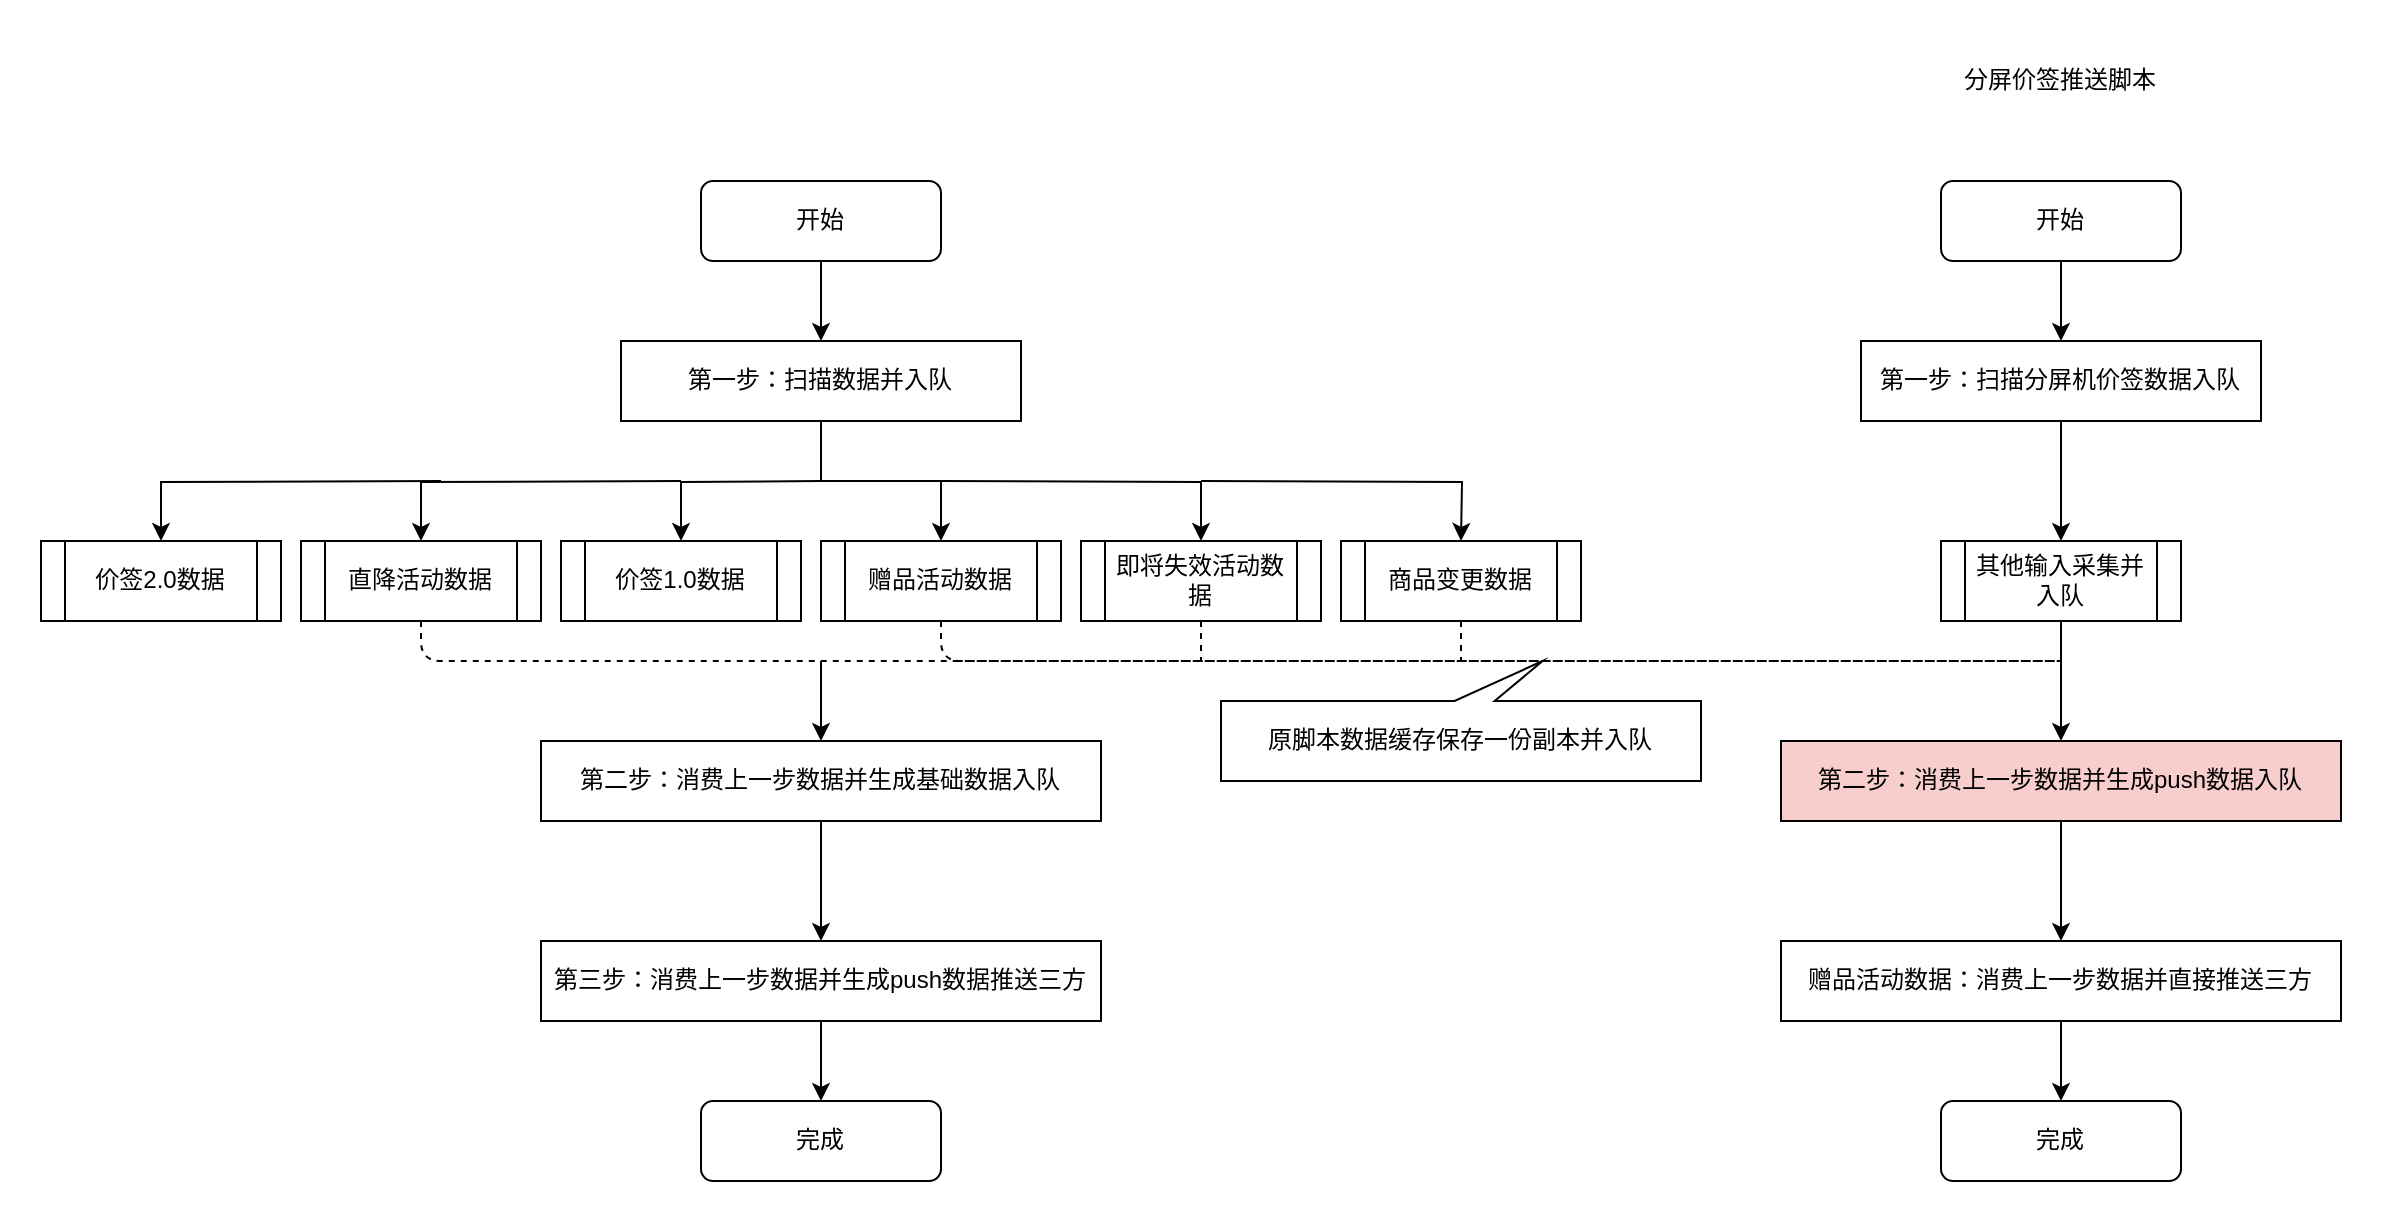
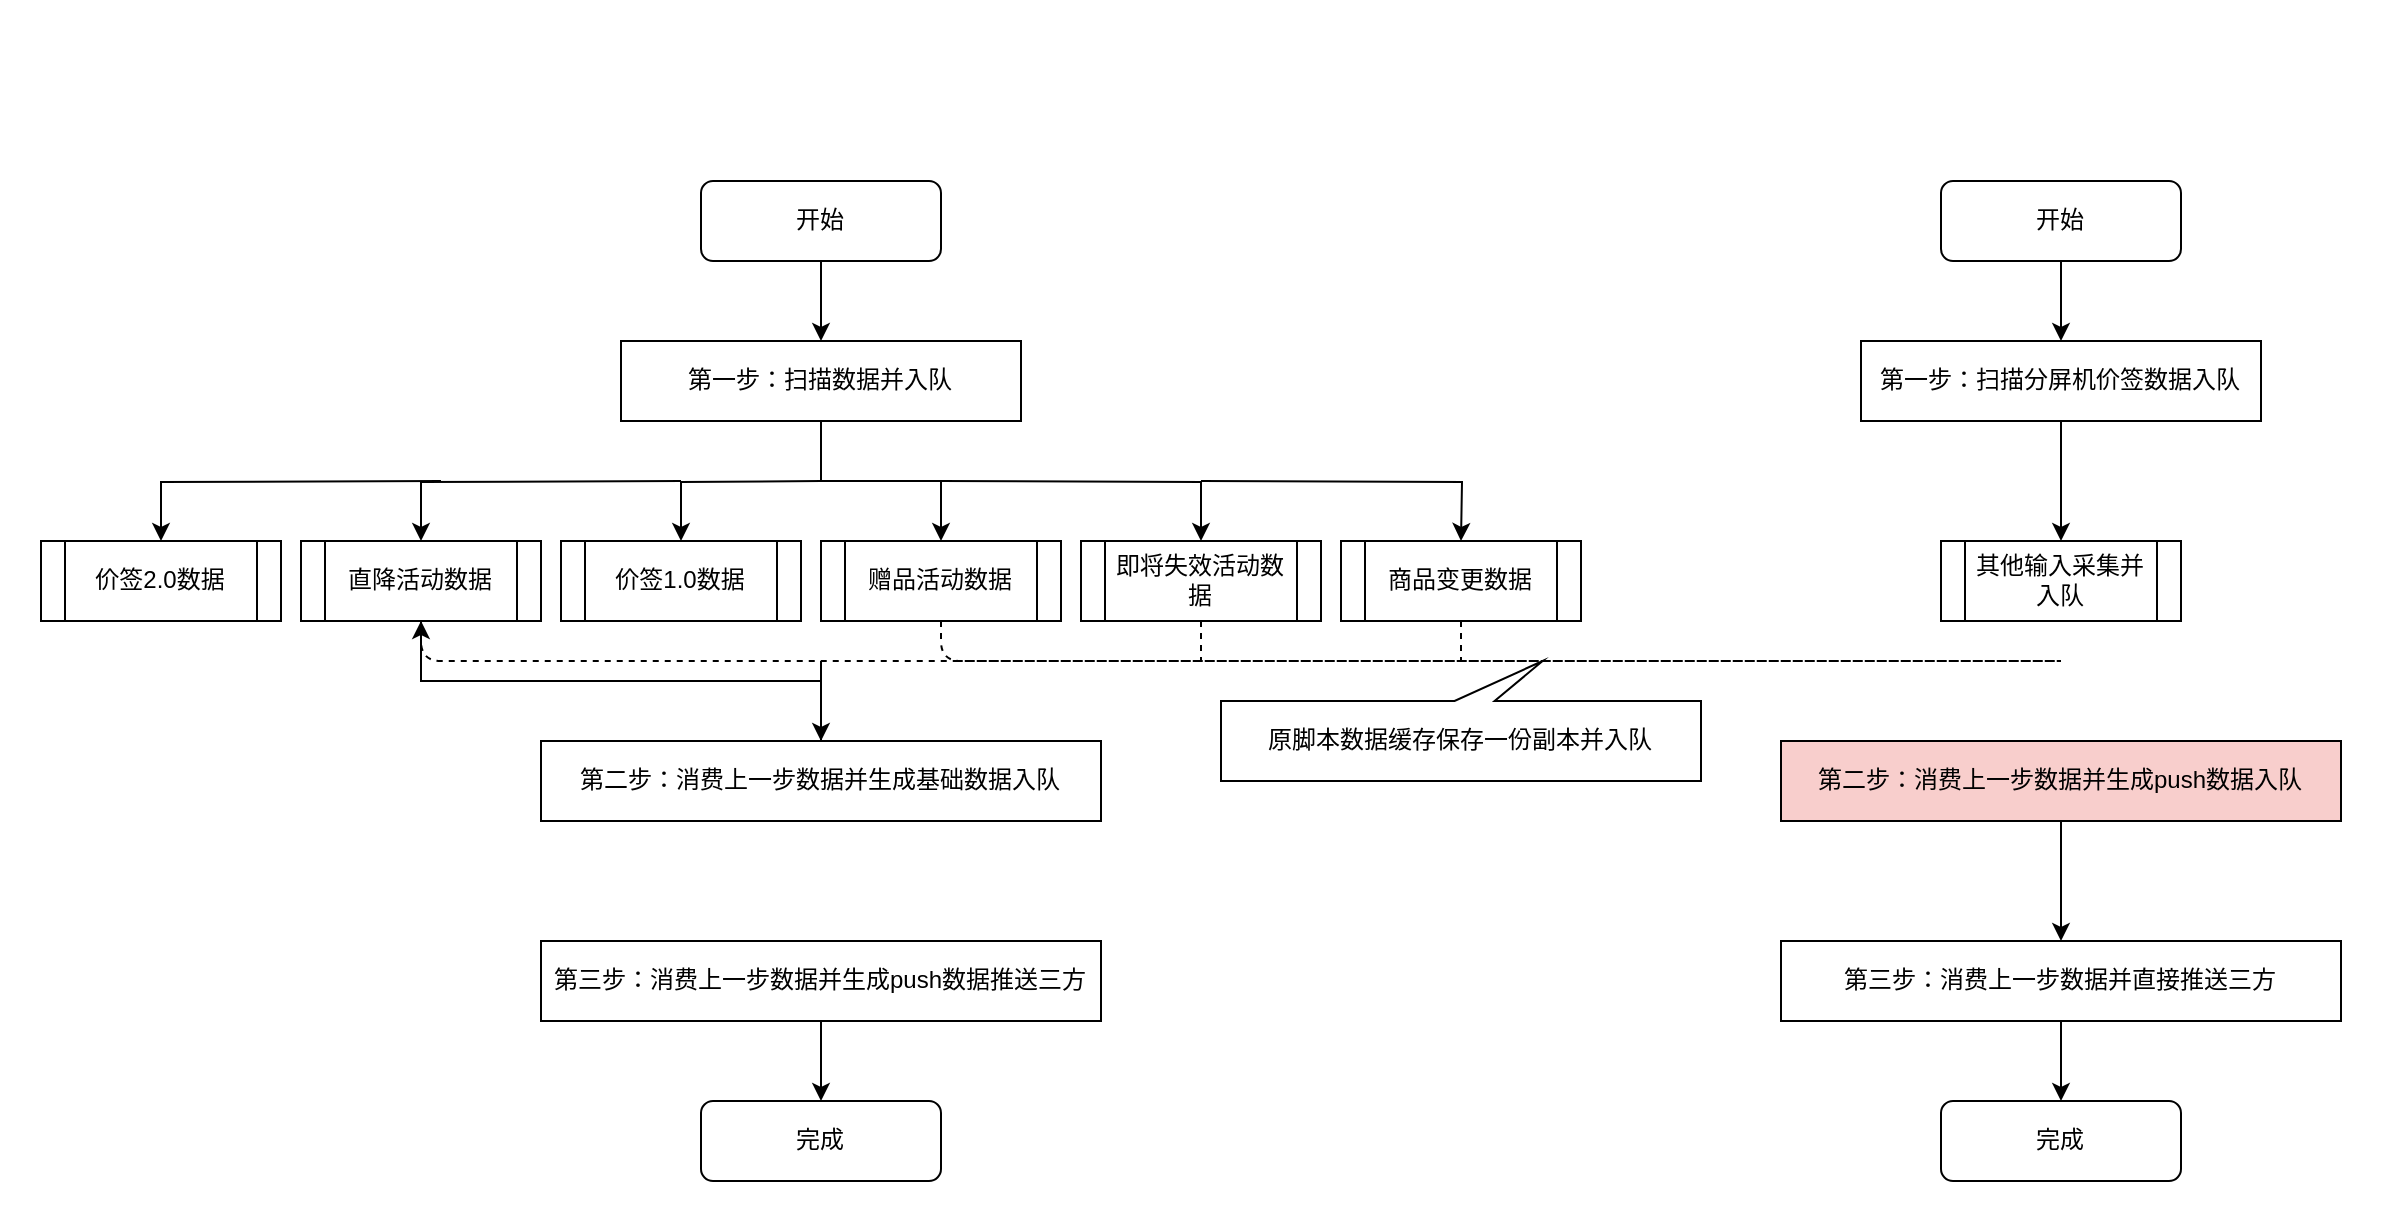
- <mxCell id="34" value="分屏价签推送脚本" style="text;html=1;strokeColor=none;fillColor=none;align=center;verticalAlign=middle;whiteSpace=wrap;rounded=0;" vertex="1" parent="1"><mxGeometry x="970" y="20" width="120" height="40" as="geometry" /></mxCell>
- <mxCell id="21" value="" style="edgeStyle=orthogonalEdgeStyle;rounded=0;orthogonalLoop=1;jettySize=auto;html=1;" edge="1" parent="1" source="22" target="24"><mxGeometry relative="1" as="geometry" /></mxCell>
- <mxCell id="12" value="" style="edgeStyle=orthogonalEdgeStyle;rounded=0;orthogonalLoop=1;jettySize=auto;html=1;" edge="1" parent="1" source="13" target="15"><mxGeometry relative="1" as="geometry" /></mxCell>
+ <mxCell id="12" value="" style="edgeStyle=orthogonalEdgeStyle;rounded=0;orthogonalLoop=1;jettySize=auto;html=1;" edge="1" parent="1" source="13" target="7"><mxGeometry relative="1" as="geometry" /></mxCell>
- <mxCell id="26" value="赠品活动数据：消费上一步数据并直接推送三方" style="rounded=0;whiteSpace=wrap;html=1;" vertex="1" parent="1"><mxGeometry x="890" y="470" width="280" height="40" as="geometry" /></mxCell>
+ <mxCell id="26" value="第三步：消费上一步数据并直接推送三方" style="rounded=0;whiteSpace=wrap;html=1;" vertex="1" parent="1"><mxGeometry x="890" y="470" width="280" height="40" as="geometry" /></mxCell>
